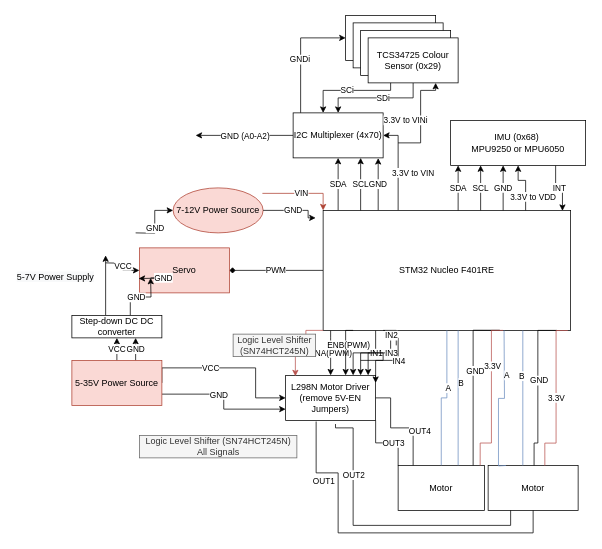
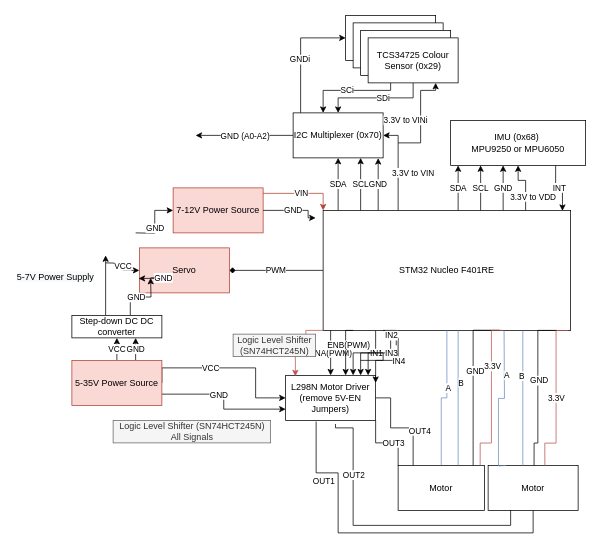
- <mxCell id="13" value="I2C Multiplexer (4x70)" style="rounded=0;whiteSpace=wrap;html=1;" parent="1" vertex="1"><mxGeometry x="390" y="150" width="120" height="60" as="geometry" /></mxCell>
+ <mxCell id="13" value="I2C Multiplexer (0x70)" style="rounded=0;whiteSpace=wrap;html=1;" parent="1" vertex="1"><mxGeometry x="390" y="150" width="120" height="60" as="geometry" /></mxCell>
- <mxCell id="71" value="7-12V Power Source" style="ellipse;whiteSpace=wrap;html=1;fillColor=#fad9d5;strokeColor=#ae4132;" parent="1" vertex="1"><mxGeometry x="230" y="250" width="120" height="60" as="geometry" /></mxCell>
+ <mxCell id="71" value="7-12V Power Source" style="rounded=0;whiteSpace=wrap;html=1;fillColor=#fad9d5;strokeColor=#ae4132;" parent="1" vertex="1"><mxGeometry x="230" y="250" width="120" height="60" as="geometry" /></mxCell>
- <mxCell id="86" value="Logic Level Shifter (SN74HCT245N)&lt;br&gt;All Signals" style="text;html=1;align=center;verticalAlign=middle;resizable=0;points=[];autosize=1;fillColor=#f5f5f5;strokeColor=#666666;fontColor=#333333;" vertex="1" parent="1"><mxGeometry x="185" y="580" width="210" height="30" as="geometry" /></mxCell>
+ <mxCell id="86" value="Logic Level Shifter (SN74HCT245N)&lt;br&gt;All Signals" style="text;html=1;align=center;verticalAlign=middle;resizable=0;points=[];autosize=1;fillColor=#f5f5f5;strokeColor=#666666;fontColor=#333333;" vertex="1" parent="1"><mxGeometry x="150" y="560" width="210" height="30" as="geometry" /></mxCell>
